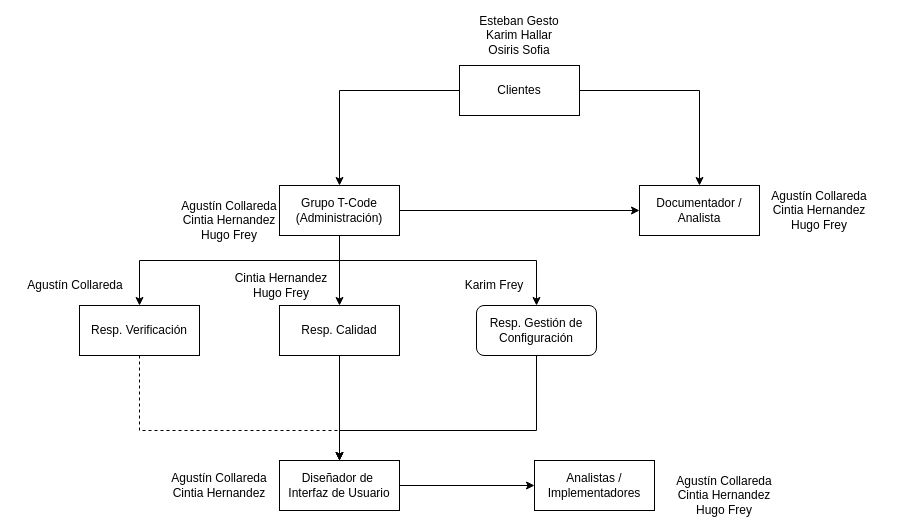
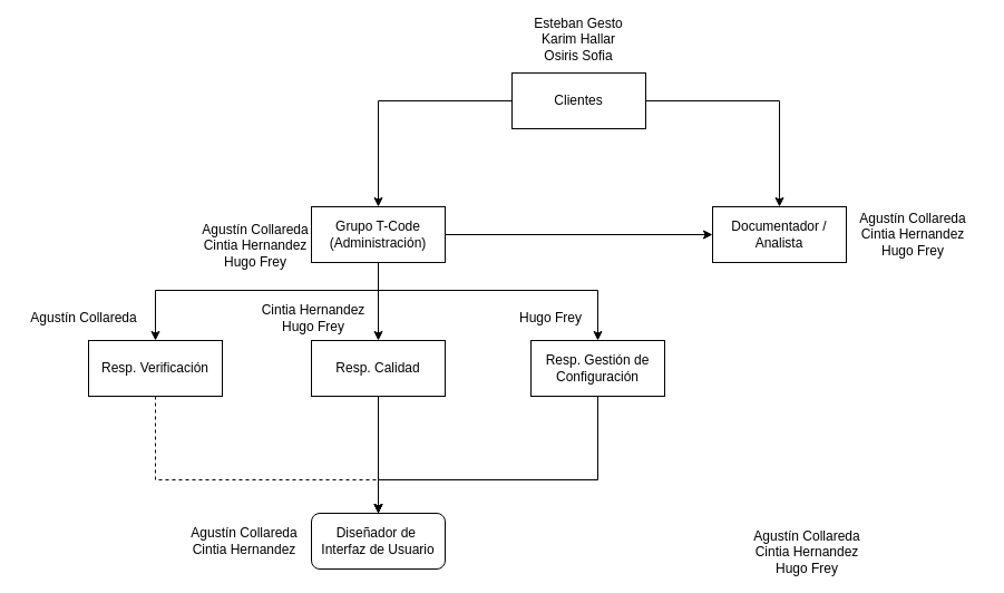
- <mxCell id="21" value="&lt;div&gt;Karim Frey&lt;br&gt;&lt;/div&gt;" style="text;html=1;align=center;verticalAlign=middle;whiteSpace=wrap;rounded=0;" parent="1" vertex="1"><mxGeometry x="454" y="270" width="80" height="30" as="geometry" /></mxCell>
+ <mxCell id="21" value="&lt;div&gt;Hugo Frey&lt;br&gt;&lt;/div&gt;" style="text;html=1;align=center;verticalAlign=middle;whiteSpace=wrap;rounded=0;" parent="1" vertex="1"><mxGeometry x="454" y="270" width="80" height="30" as="geometry" /></mxCell>
- <mxCell id="20" value="Resp. Gestión de Configuración" style="whiteSpace=wrap;html=1;rounded=1;" parent="1" vertex="1"><mxGeometry x="476" y="305" width="120" height="50" as="geometry" /></mxCell>
+ <mxCell id="20" value="Resp. Gestión de Configuración" style="rounded=0;whiteSpace=wrap;html=1;" parent="1" vertex="1"><mxGeometry x="476" y="305" width="120" height="50" as="geometry" /></mxCell>
- <mxCell id="23" value="&lt;div&gt;Diseñador de&amp;nbsp;&lt;/div&gt;&lt;div&gt;Interfaz de Usuario&lt;/div&gt;" style="rounded=0;whiteSpace=wrap;html=1;" parent="1" vertex="1"><mxGeometry x="279" y="460" width="120" height="50" as="geometry" /></mxCell>
+ <mxCell id="23" value="&lt;div&gt;Diseñador de&amp;nbsp;&lt;/div&gt;&lt;div&gt;Interfaz de Usuario&lt;/div&gt;" style="whiteSpace=wrap;html=1;rounded=1;" parent="1" vertex="1"><mxGeometry x="279" y="460" width="120" height="50" as="geometry" /></mxCell>
- <mxCell id="22" style="edgeStyle=orthogonalEdgeStyle;rounded=0;orthogonalLoop=1;jettySize=auto;html=1;" parent="1" source="23" target="25" edge="1"><mxGeometry relative="1" as="geometry" /></mxCell>
- <mxCell id="25" value="Analistas / Implementadores" style="rounded=0;whiteSpace=wrap;html=1;" parent="1" vertex="1"><mxGeometry x="534" y="460" width="120" height="50" as="geometry" /></mxCell>
